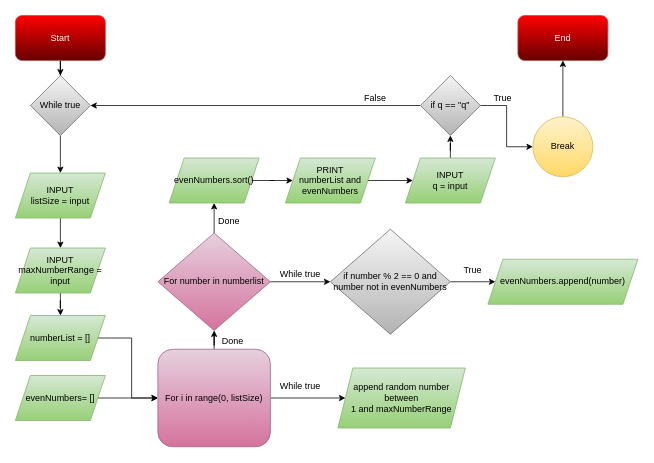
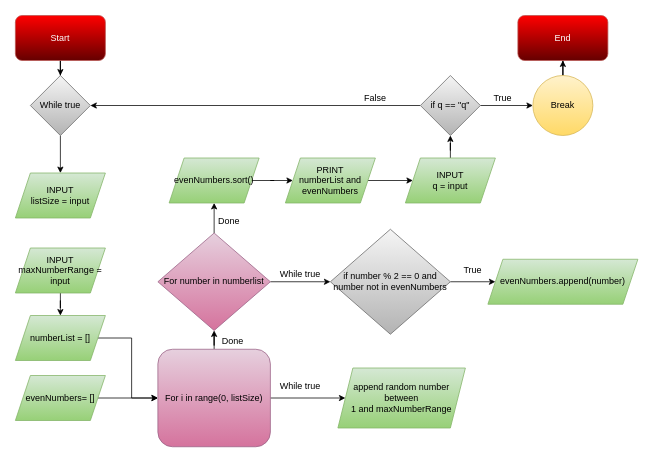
- <mxCell id="39" value="Break" style="ellipse;whiteSpace=wrap;html=1;aspect=fixed;fillColor=#fff2cc;gradientColor=#ffd966;strokeColor=#d6b656;" vertex="1" parent="1"><mxGeometry x="710" y="155" width="80" height="80" as="geometry" /></mxCell>
+ <mxCell id="39" value="Break" style="ellipse;whiteSpace=wrap;html=1;aspect=fixed;fillColor=#fff2cc;gradientColor=#ffd966;strokeColor=#d6b656;" vertex="1" parent="1"><mxGeometry x="710" y="100" width="80" height="80" as="geometry" /></mxCell>
- <mxCell id="6" style="edgeStyle=orthogonalEdgeStyle;rounded=0;orthogonalLoop=1;jettySize=auto;html=1;fontColor=#FFFFFF;" edge="1" parent="1" source="7" target="9"><mxGeometry relative="1" as="geometry" /></mxCell>
